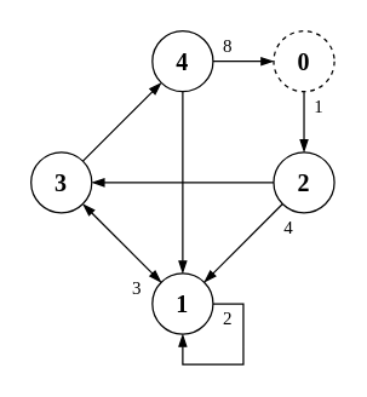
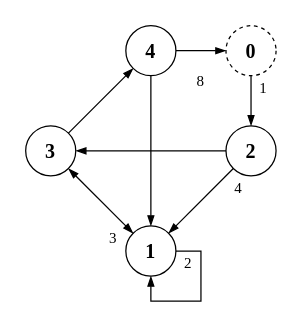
- <mxCell id="19" value="&lt;font face=&quot;Verdana&quot;&gt;8&lt;/font&gt;" style="text;html=1;align=center;verticalAlign=middle;whiteSpace=wrap;rounded=0;" vertex="1" parent="1"><mxGeometry x="140" y="20" width="20" height="20" as="geometry" /></mxCell>
+ <mxCell id="19" value="&lt;font face=&quot;Verdana&quot;&gt;8&lt;/font&gt;" style="text;html=1;align=center;verticalAlign=middle;whiteSpace=wrap;rounded=0;" vertex="1" parent="1"><mxGeometry x="150" y="55" width="20" height="20" as="geometry" /></mxCell>
